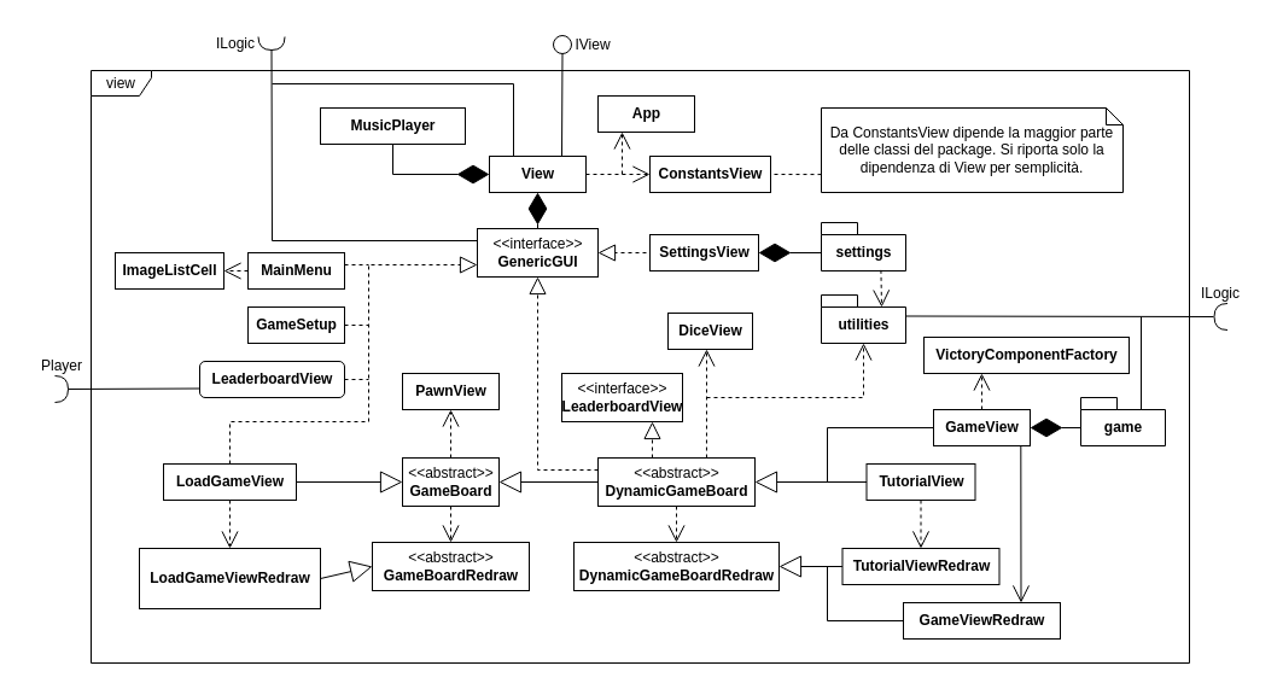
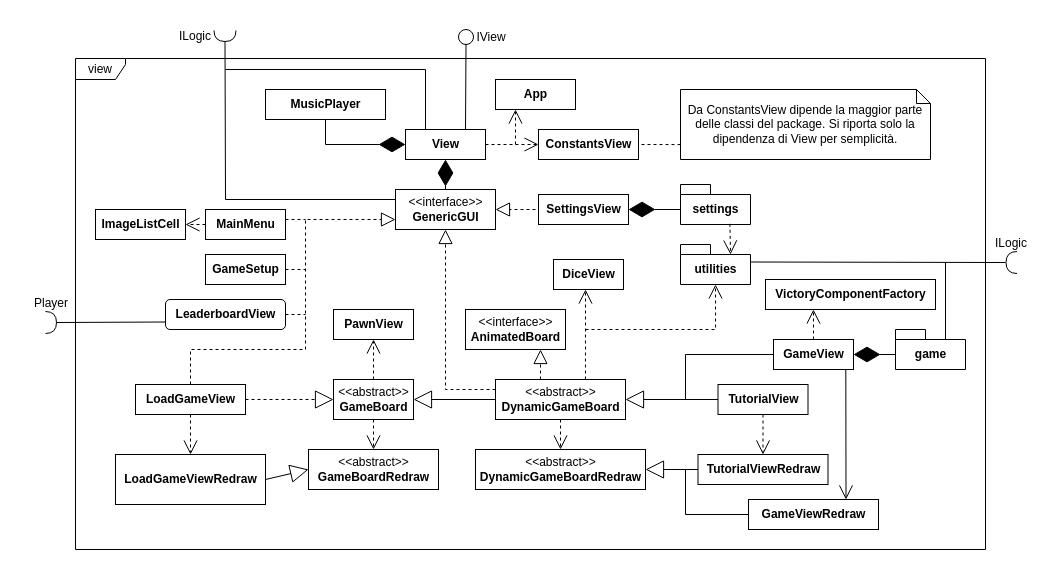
- <mxCell id="7" value="&amp;lt;&amp;lt;interface&amp;gt;&amp;gt;&lt;br&gt;&lt;b&gt;LeaderboardView&lt;/b&gt;" style="html=1;" vertex="1" parent="1"><mxGeometry x="465" y="309" width="100" height="40" as="geometry" /></mxCell>
+ <mxCell id="7" value="&amp;lt;&amp;lt;interface&amp;gt;&amp;gt;&lt;br&gt;&lt;b&gt;AnimatedBoard&lt;/b&gt;" style="html=1;" vertex="1" parent="1"><mxGeometry x="465" y="309" width="100" height="40" as="geometry" /></mxCell>
- <mxCell id="48" value="" style="endArrow=block;endSize=16;endFill=0;html=1;rounded=0;entryX=0;entryY=0.5;entryDx=0;entryDy=0;exitX=1;exitY=0.5;exitDx=0;exitDy=0;" edge="1" parent="1" source="37" target="14"><mxGeometry x="0.125" y="-60" width="160" relative="1" as="geometry"><mxPoint x="505" y="414" as="sourcePoint" /><mxPoint x="423" y="414" as="targetPoint" /><mxPoint as="offset" /></mxGeometry></mxCell>
+ <mxCell id="48" value="" style="endArrow=block;endSize=16;endFill=0;html=1;rounded=0;entryX=0;entryY=0.5;entryDx=0;entryDy=0;exitX=1;exitY=0.5;exitDx=0;exitDy=0;dashed=1;" edge="1" parent="1" source="37" target="14"><mxGeometry x="0.125" y="-60" width="160" relative="1" as="geometry"><mxPoint x="505" y="414" as="sourcePoint" /><mxPoint x="423" y="414" as="targetPoint" /><mxPoint as="offset" /></mxGeometry></mxCell>
